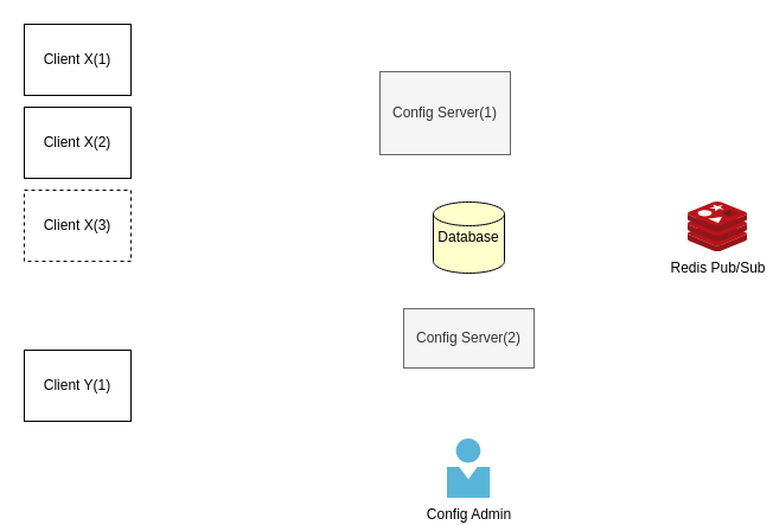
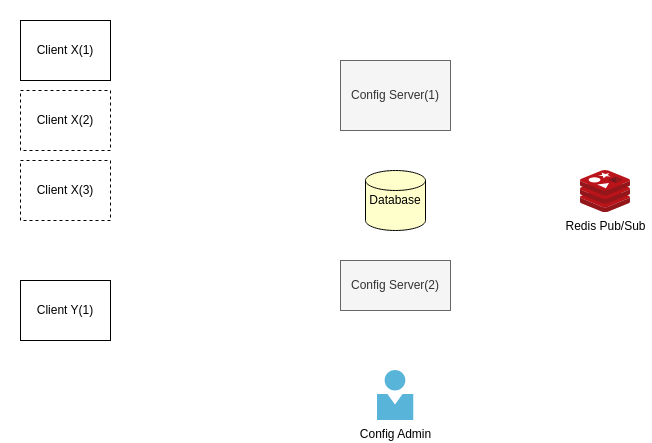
- <mxCell id="6" value="Config Server(1)" style="rounded=0;whiteSpace=wrap;html=1;fillColor=#f5f5f5;strokeColor=#666666;fontColor=#333333;" vertex="1" parent="1"><mxGeometry x="320" y="60" width="110" height="70" as="geometry" /></mxCell>
+ <mxCell id="6" value="Config Server(1)" style="rounded=0;whiteSpace=wrap;html=1;fillColor=#f5f5f5;strokeColor=#666666;fontColor=#333333;" vertex="1" parent="1"><mxGeometry x="340" y="60" width="110" height="70" as="geometry" /></mxCell>
- <mxCell id="3" value="Client X(2)" style="rounded=0;whiteSpace=wrap;html=1;" vertex="1" parent="1"><mxGeometry x="20" y="90" width="90" height="60" as="geometry" /></mxCell>
+ <mxCell id="3" value="Client X(2)" style="rounded=0;whiteSpace=wrap;html=1;dashed=1;" vertex="1" parent="1"><mxGeometry x="20" y="90" width="90" height="60" as="geometry" /></mxCell>
- <mxCell id="5" value="Client Y(1)" style="rounded=0;whiteSpace=wrap;html=1;" vertex="1" parent="1"><mxGeometry x="20" y="295" width="90" height="60" as="geometry" /></mxCell>
+ <mxCell id="5" value="Client Y(1)" style="rounded=0;whiteSpace=wrap;html=1;" vertex="1" parent="1"><mxGeometry x="20" y="280" width="90" height="60" as="geometry" /></mxCell>
